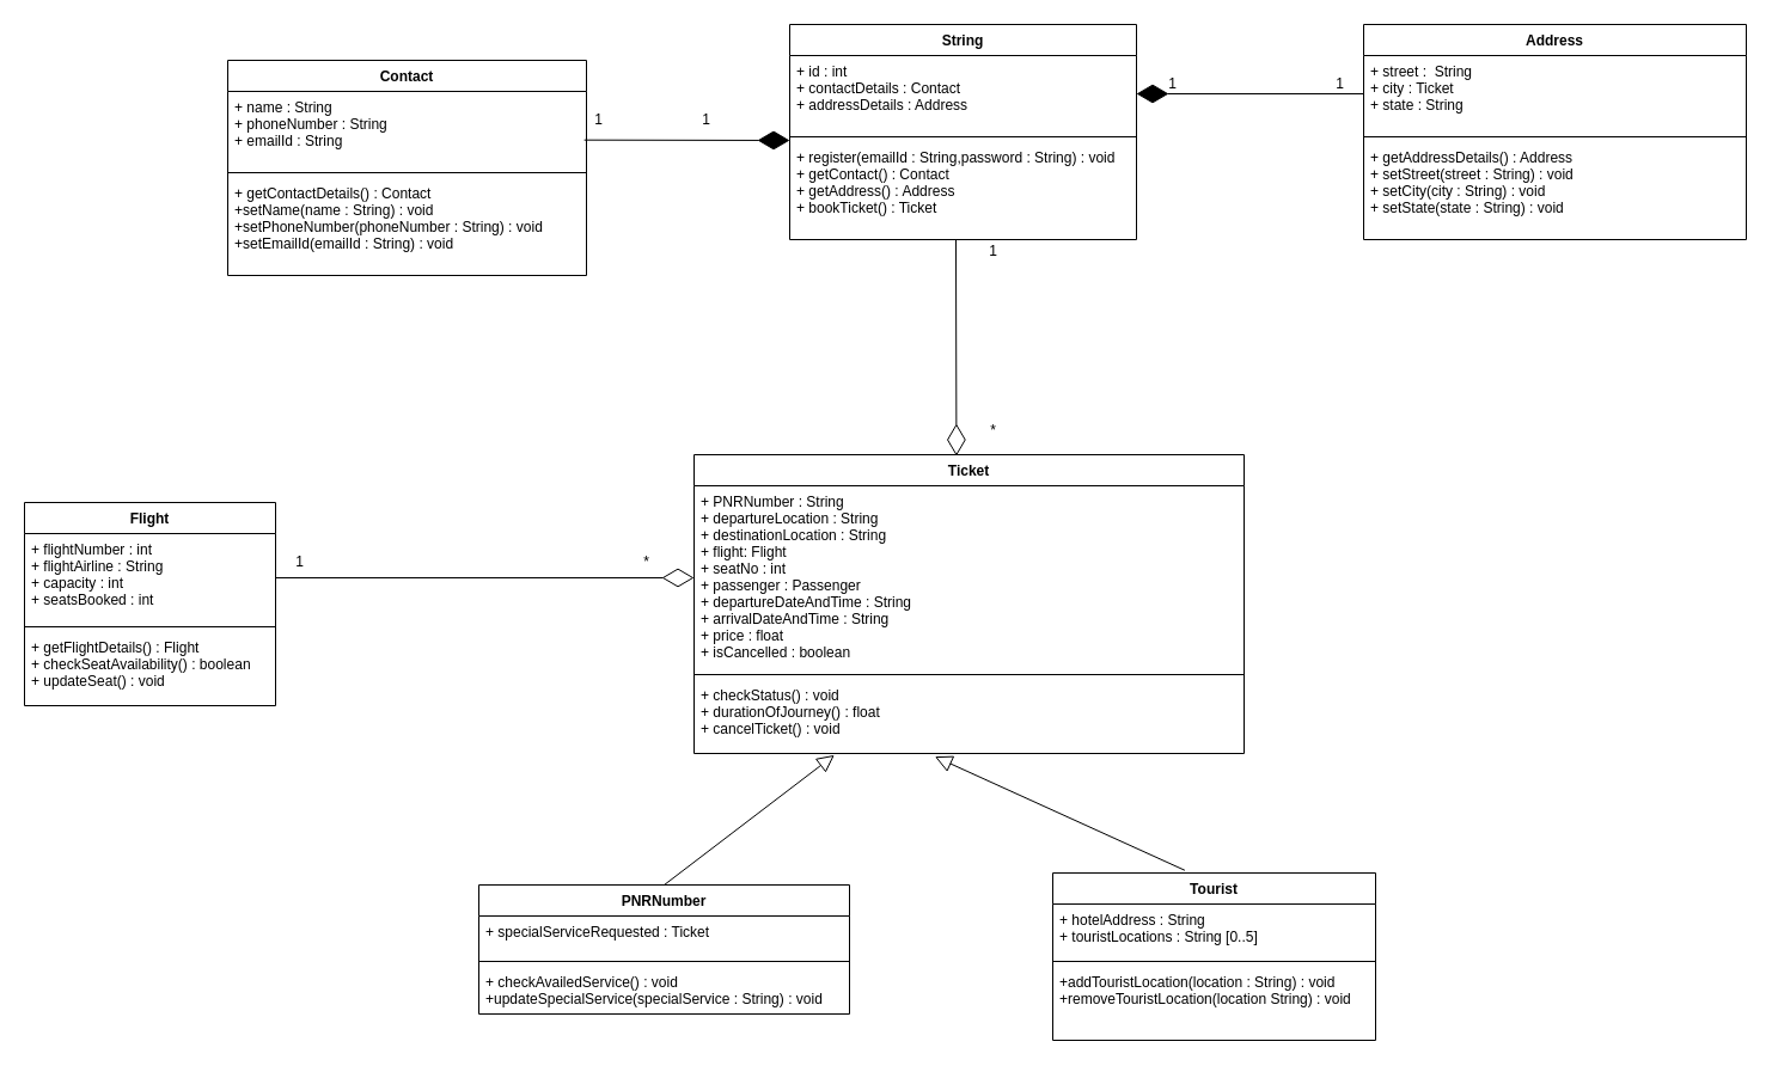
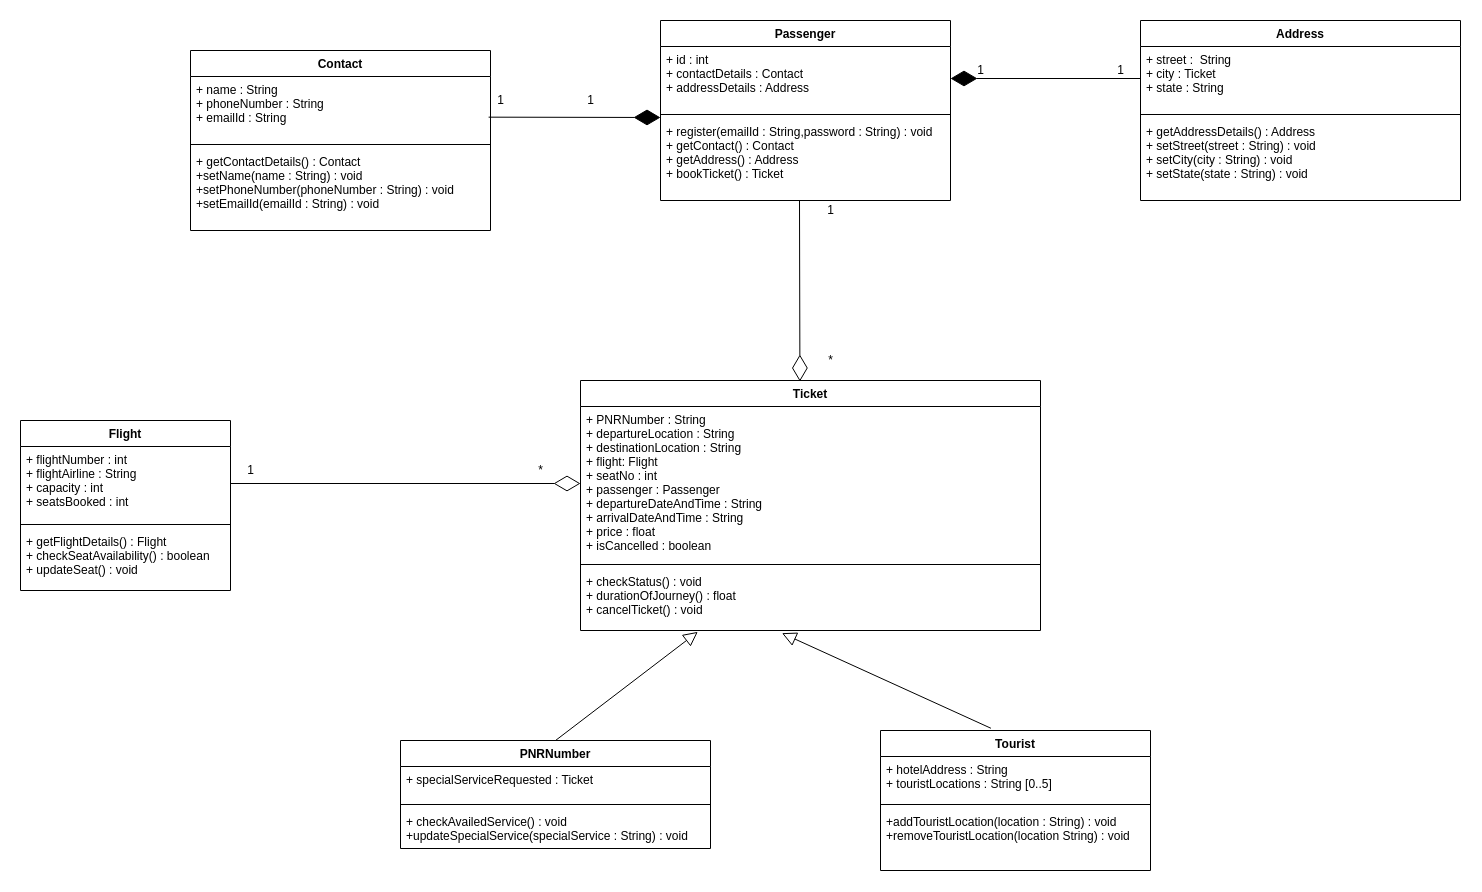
- <mxCell id="2" value="String" style="swimlane;fontStyle=1;align=center;verticalAlign=top;childLayout=stackLayout;horizontal=1;startSize=26;horizontalStack=0;resizeParent=1;resizeParentMax=0;resizeLast=0;collapsible=1;marginBottom=0;" parent="1" vertex="1"><mxGeometry x="660" y="20" width="290" height="180" as="geometry" /></mxCell>
+ <mxCell id="2" value="Passenger" style="swimlane;fontStyle=1;align=center;verticalAlign=top;childLayout=stackLayout;horizontal=1;startSize=26;horizontalStack=0;resizeParent=1;resizeParentMax=0;resizeLast=0;collapsible=1;marginBottom=0;" parent="1" vertex="1"><mxGeometry x="660" y="20" width="290" height="180" as="geometry" /></mxCell>
